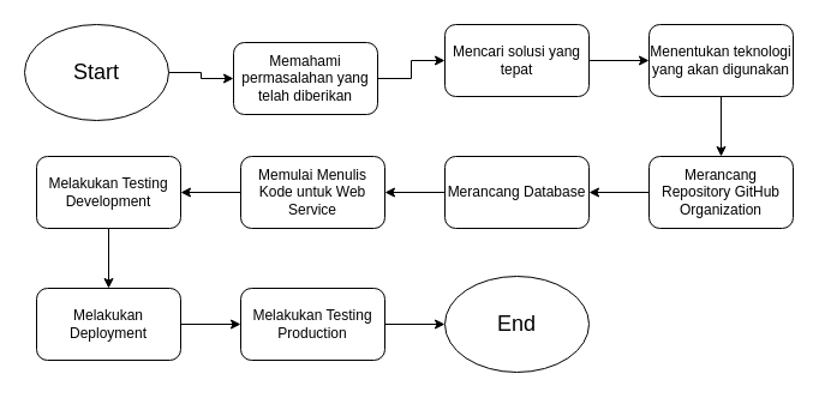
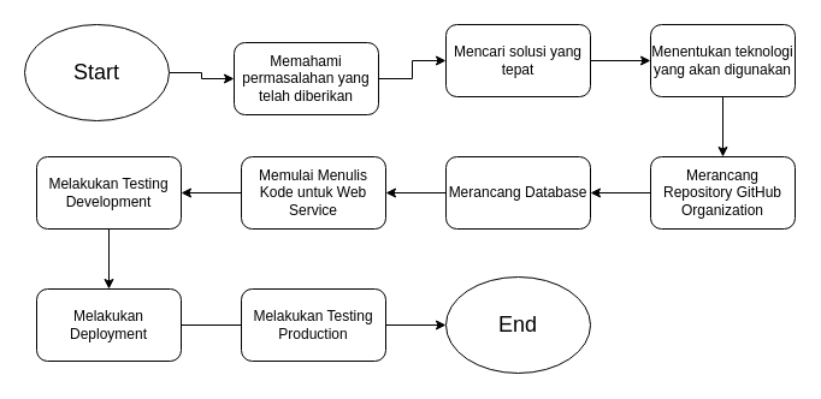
- <mxCell id="18" style="edgeStyle=orthogonalEdgeStyle;rounded=0;orthogonalLoop=1;jettySize=auto;html=1;entryX=0;entryY=0.5;entryDx=0;entryDy=0;" parent="1" source="19" target="21" edge="1"><mxGeometry relative="1" as="geometry" /></mxCell>
+ <mxCell id="18" style="edgeStyle=orthogonalEdgeStyle;rounded=0;orthogonalLoop=1;jettySize=auto;html=1;entryX=0;entryY=0.5;entryDx=0;entryDy=0;endArrow=none;" parent="1" source="19" target="21" edge="1"><mxGeometry relative="1" as="geometry" /></mxCell>
